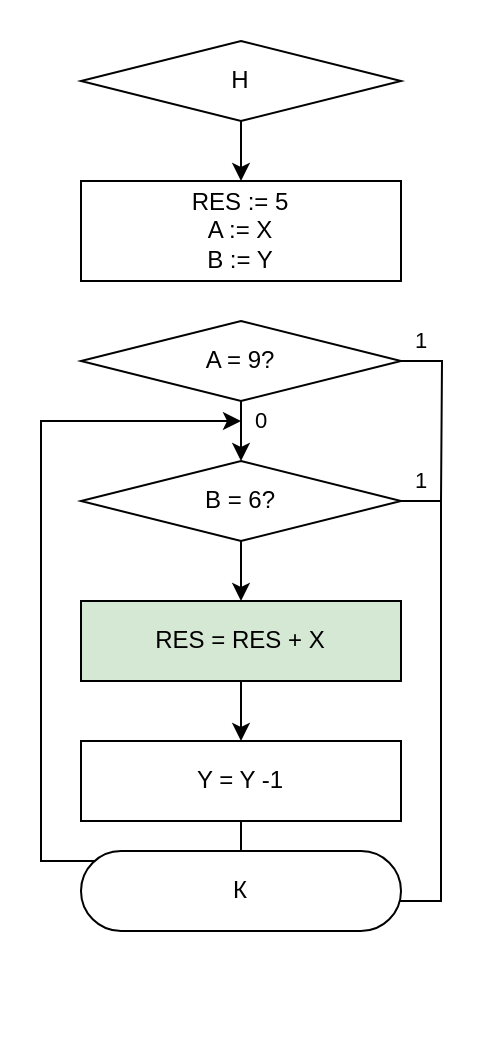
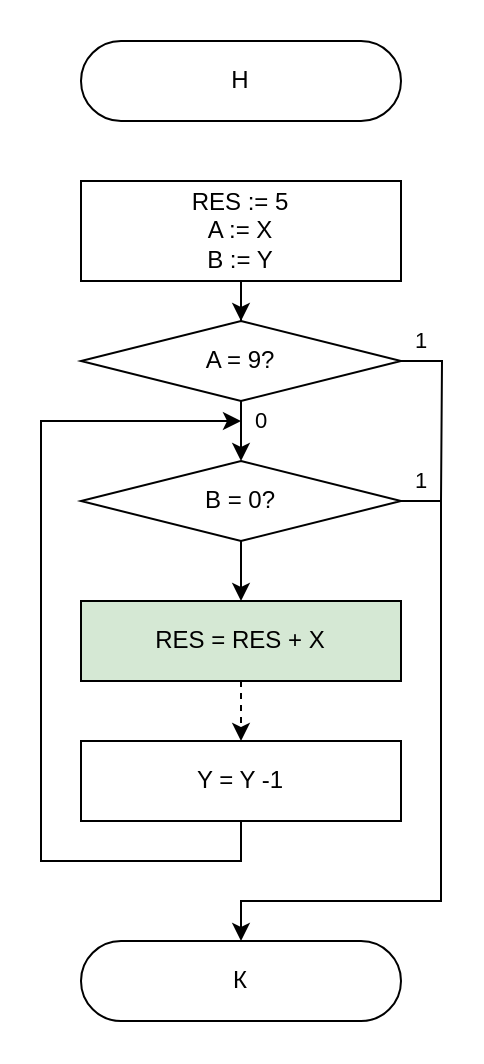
- <mxCell id="3" value="Н" style="rhombus;whiteSpace=wrap;html=1;arcSize=50;" vertex="1" parent="1"><mxGeometry x="40" y="20" width="160" height="40" as="geometry" /></mxCell>
+ <mxCell id="3" value="Н" style="rounded=1;whiteSpace=wrap;html=1;arcSize=50;" vertex="1" parent="1"><mxGeometry x="40" y="20" width="160" height="40" as="geometry" /></mxCell>
- <mxCell id="2" value="" style="edgeStyle=orthogonalEdgeStyle;rounded=0;orthogonalLoop=1;jettySize=auto;html=1;" edge="1" parent="1" source="3" target="5"><mxGeometry relative="1" as="geometry" /></mxCell>
+ <mxCell id="4" value="" style="edgeStyle=orthogonalEdgeStyle;rounded=0;orthogonalLoop=1;jettySize=auto;html=1;" edge="1" parent="1" source="5" target="9"><mxGeometry relative="1" as="geometry" /></mxCell>
- <mxCell id="11" value="B = 6?" style="rhombus;whiteSpace=wrap;html=1;rounded=0;" vertex="1" parent="1"><mxGeometry x="40" y="230" width="160" height="40" as="geometry" /></mxCell>
+ <mxCell id="11" value="B = 0?" style="rhombus;whiteSpace=wrap;html=1;rounded=0;" vertex="1" parent="1"><mxGeometry x="40" y="230" width="160" height="40" as="geometry" /></mxCell>
- <mxCell id="12" style="edgeStyle=orthogonalEdgeStyle;rounded=0;orthogonalLoop=1;jettySize=auto;html=1;exitX=0.5;exitY=1;exitDx=0;exitDy=0;entryX=0.5;entryY=0;entryDx=0;entryDy=0;" edge="1" parent="1" source="13" target="15"><mxGeometry relative="1" as="geometry" /></mxCell>
+ <mxCell id="12" style="edgeStyle=orthogonalEdgeStyle;rounded=0;orthogonalLoop=1;jettySize=auto;html=1;exitX=0.5;exitY=1;exitDx=0;exitDy=0;entryX=0.5;entryY=0;entryDx=0;entryDy=0;dashed=1;" edge="1" parent="1" source="13" target="15"><mxGeometry relative="1" as="geometry" /></mxCell>
- <mxCell id="16" value="К" style="rounded=1;whiteSpace=wrap;html=1;arcSize=50;" vertex="1" parent="1"><mxGeometry x="40" y="425" width="160" height="40" as="geometry" /></mxCell>
+ <mxCell id="16" value="К" style="rounded=1;whiteSpace=wrap;html=1;arcSize=50;" vertex="1" parent="1"><mxGeometry x="40" y="470" width="160" height="40" as="geometry" /></mxCell>
